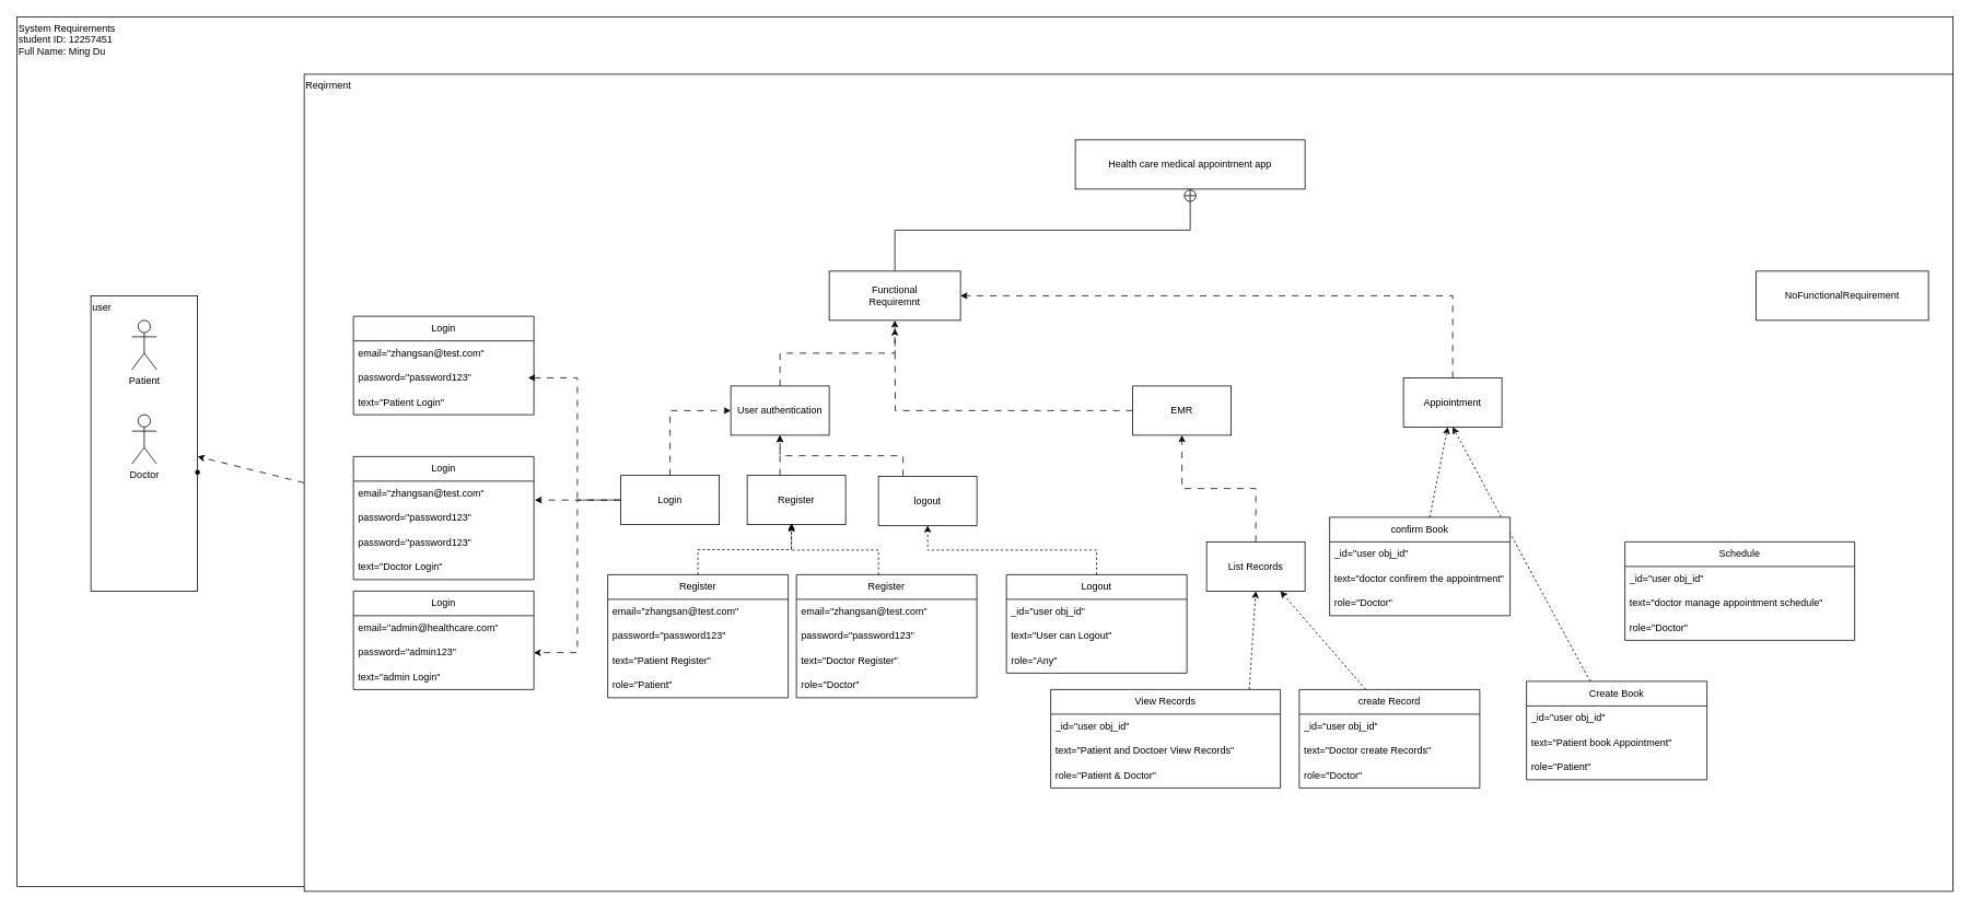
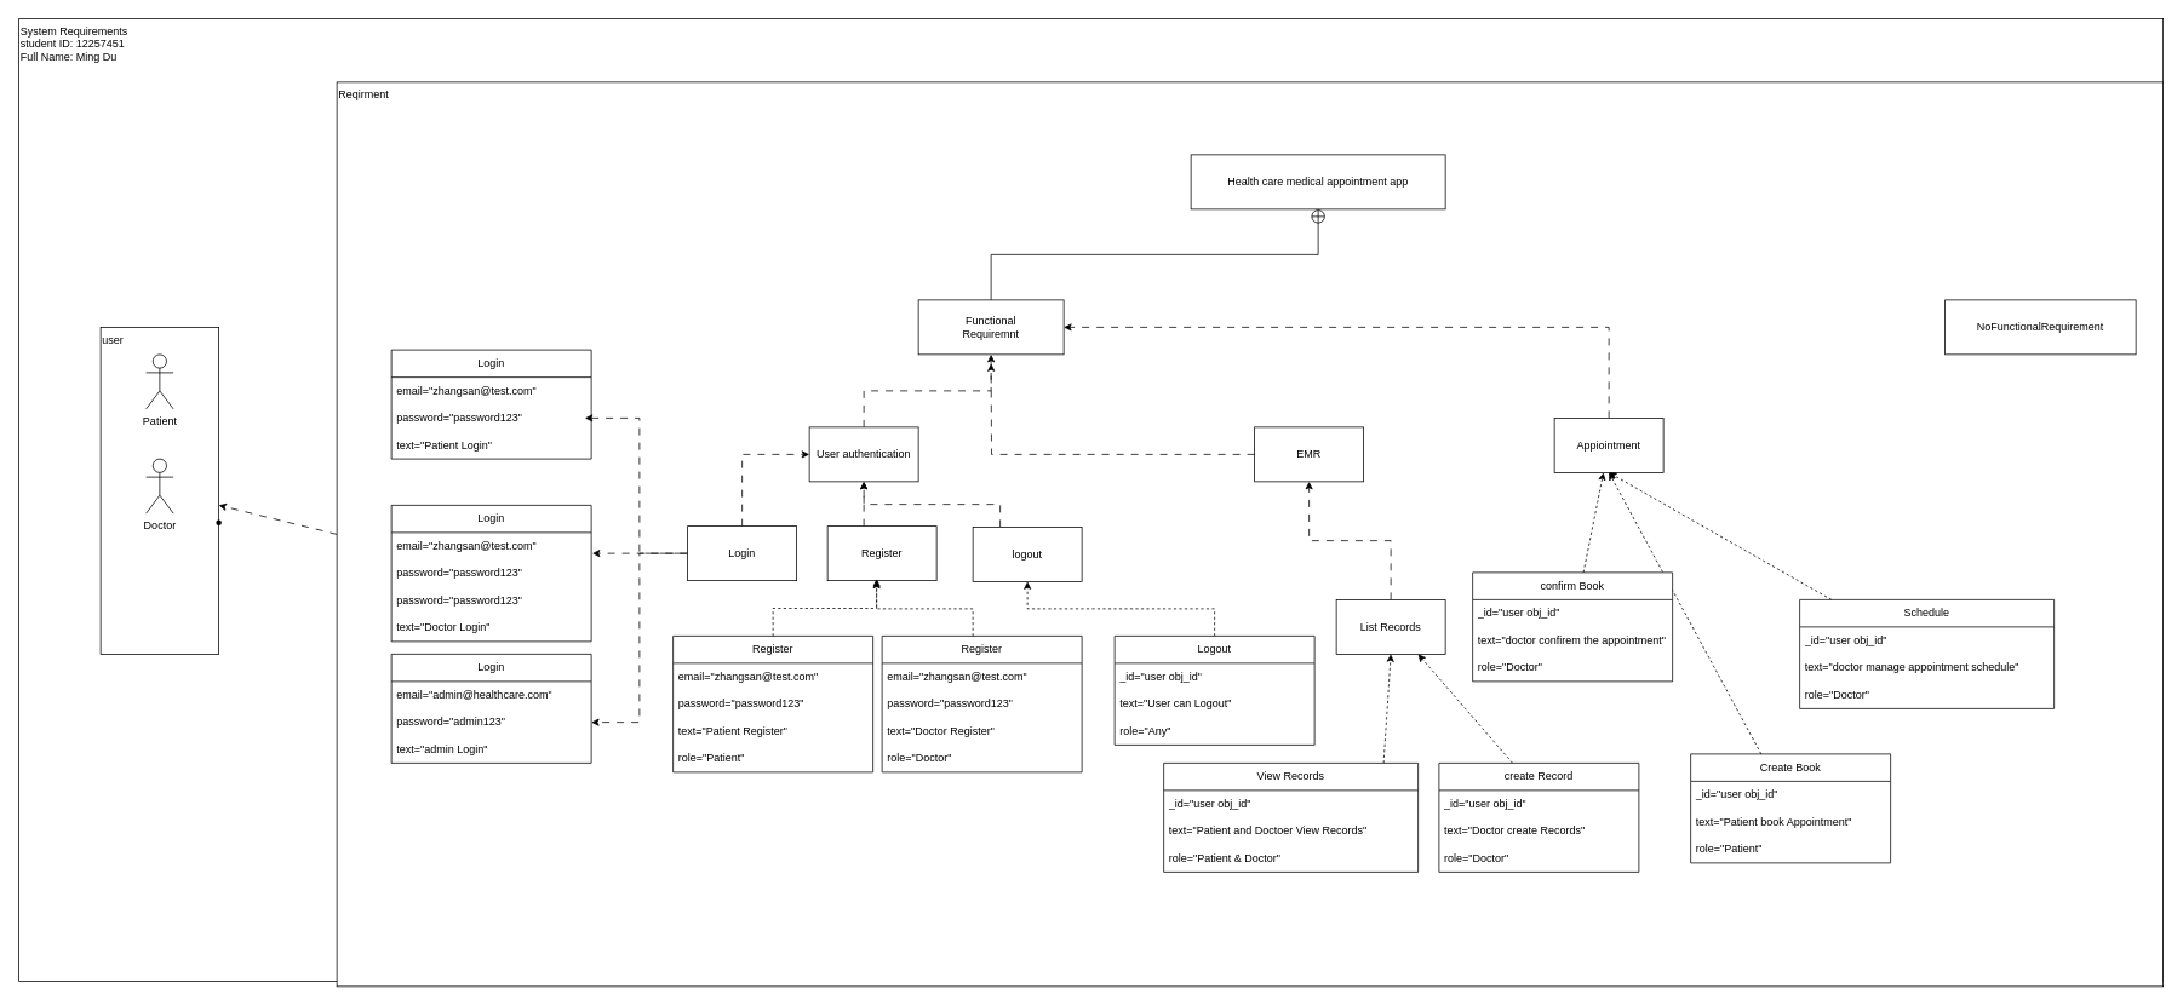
+ <mxCell id="82" style="rounded=0;orthogonalLoop=1;jettySize=auto;html=1;entryX=0.5;entryY=1;entryDx=0;entryDy=0;dashed=1;" edge="1" parent="2" source="83" target="35"><mxGeometry relative="1" as="geometry" /></mxCell>
